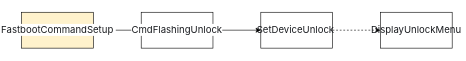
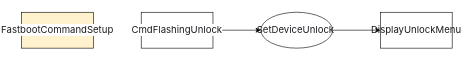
- <mxCell id="2" value="" style="rounded=0;orthogonalLoop=1;jettySize=auto;html=1;" parent="1" source="3" target="5" edge="1"><mxGeometry relative="1" as="geometry" /></mxCell>
- <mxCell id="7" value="&lt;div style=&quot;text-align: start;&quot;&gt;&lt;span style=&quot;background-color: initial;&quot;&gt;&lt;font face=&quot;-apple-system, BlinkMacSystemFont, Helvetica Neue, PingFang SC, Microsoft YaHei, Source Han Sans SC, Noto Sans CJK SC, WenQuanYi Micro Hei, sans-serif&quot; color=&quot;#191b1f&quot;&gt;&lt;span style=&quot;font-size: 16px; white-space-collapse: preserve;&quot;&gt;SetDeviceUnlock&lt;/span&gt;&lt;/font&gt;&amp;nbsp;&lt;/span&gt;&lt;/div&gt;" style="rounded=0;whiteSpace=wrap;html=1;" parent="1" vertex="1"><mxGeometry x="420" y="20" width="120" height="60" as="geometry" /></mxCell>
+ <mxCell id="7" value="&lt;div style=&quot;text-align: start;&quot;&gt;&lt;span style=&quot;background-color: initial;&quot;&gt;&lt;font face=&quot;-apple-system, BlinkMacSystemFont, Helvetica Neue, PingFang SC, Microsoft YaHei, Source Han Sans SC, Noto Sans CJK SC, WenQuanYi Micro Hei, sans-serif&quot; color=&quot;#191b1f&quot;&gt;&lt;span style=&quot;font-size: 16px; white-space-collapse: preserve;&quot;&gt;SetDeviceUnlock&lt;/span&gt;&lt;/font&gt;&amp;nbsp;&lt;/span&gt;&lt;/div&gt;" style="ellipse;whiteSpace=wrap;html=1;" parent="1" vertex="1"><mxGeometry x="420" y="20" width="120" height="60" as="geometry" /></mxCell>
- <mxCell id="6" value="" style="edgeStyle=orthogonalEdgeStyle;rounded=0;orthogonalLoop=1;jettySize=auto;html=1;dashed=1;" parent="1" source="7" target="8" edge="1"><mxGeometry relative="1" as="geometry" /></mxCell>
+ <mxCell id="6" value="" style="edgeStyle=orthogonalEdgeStyle;rounded=0;orthogonalLoop=1;jettySize=auto;html=1;" parent="1" source="7" target="8" edge="1"><mxGeometry relative="1" as="geometry" /></mxCell>
